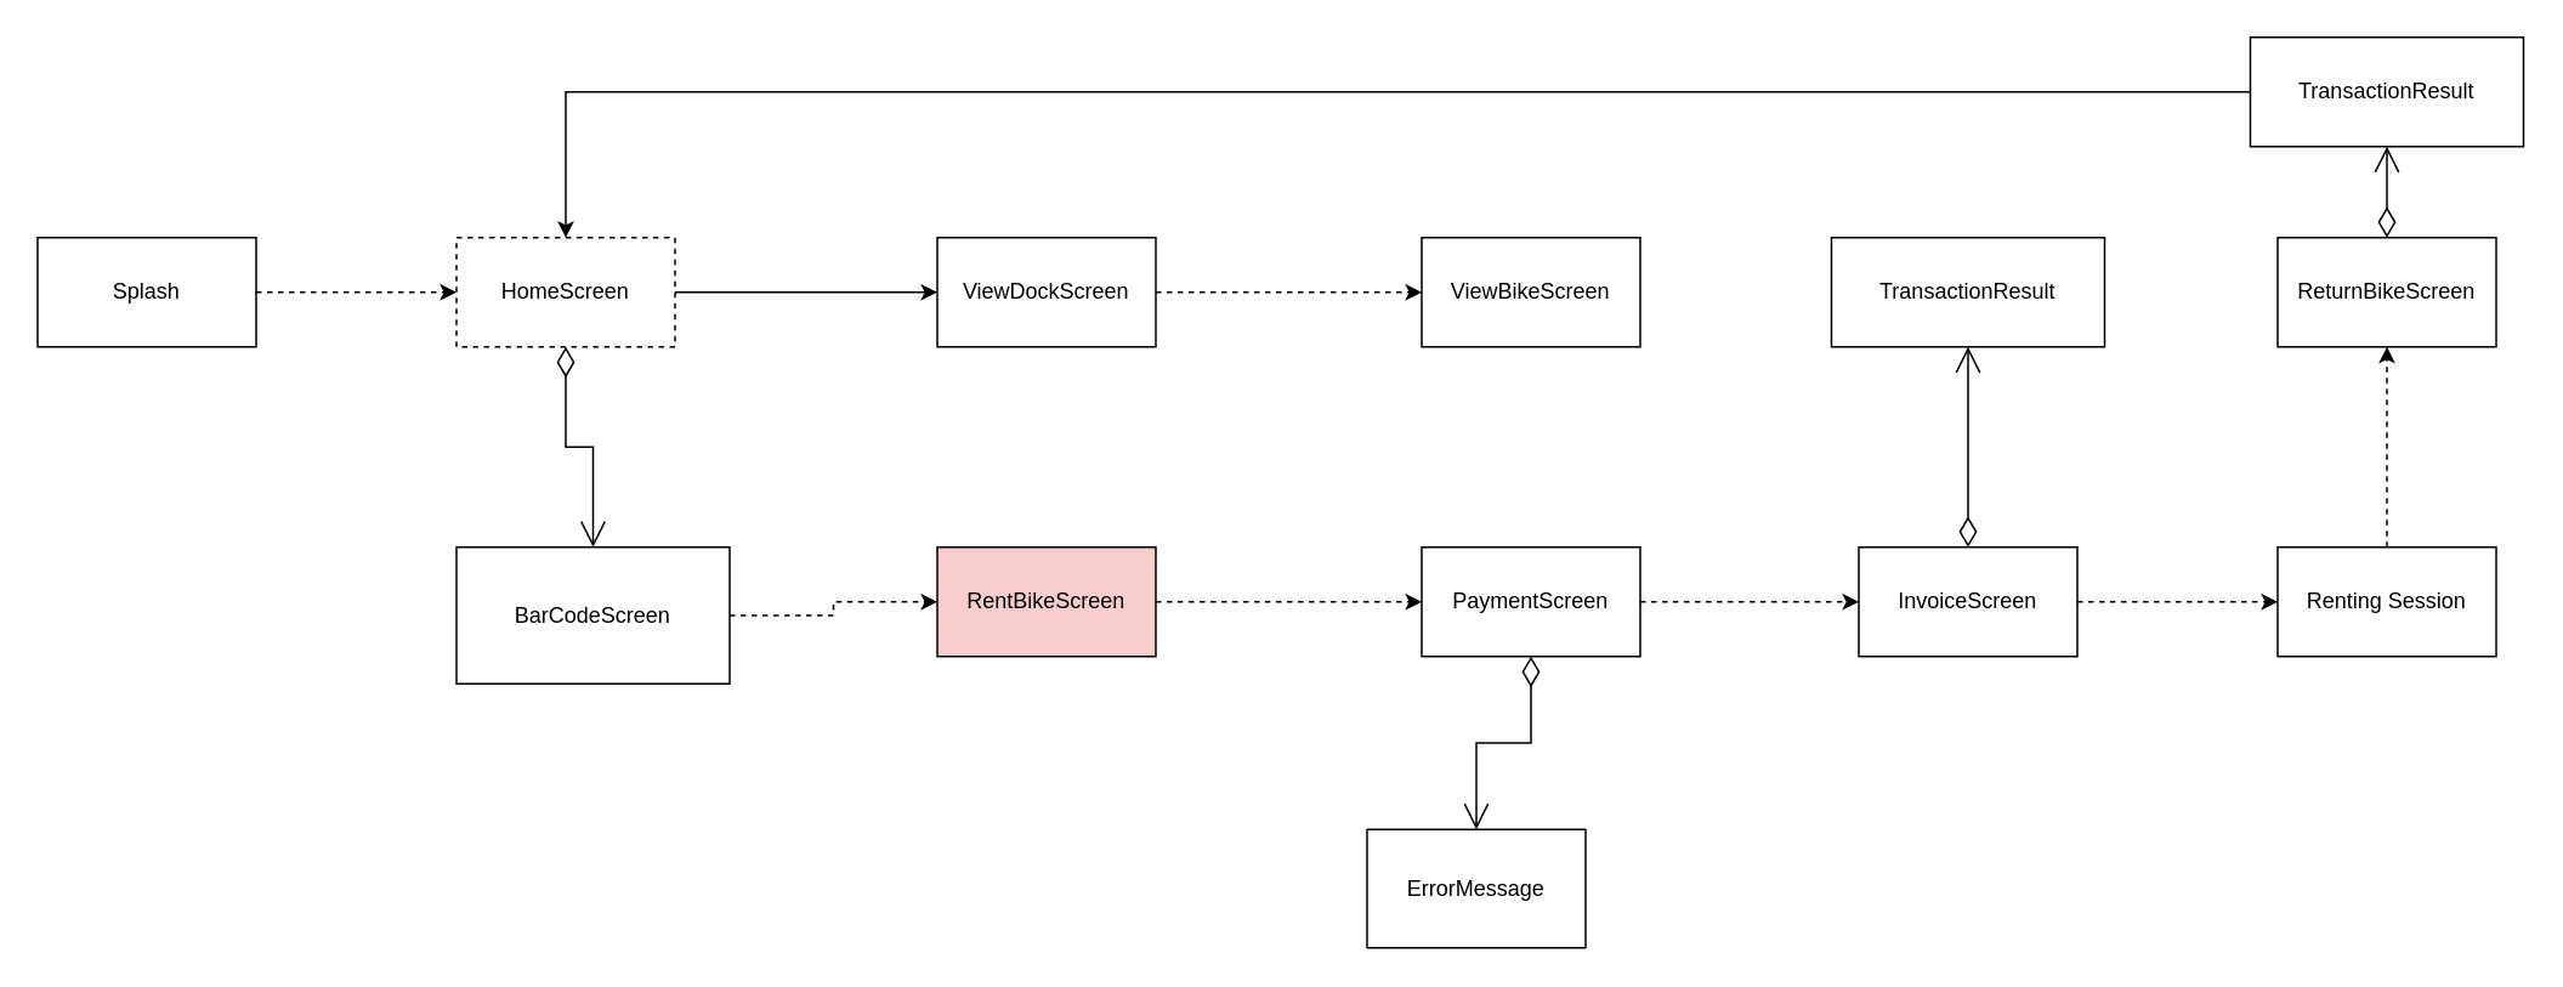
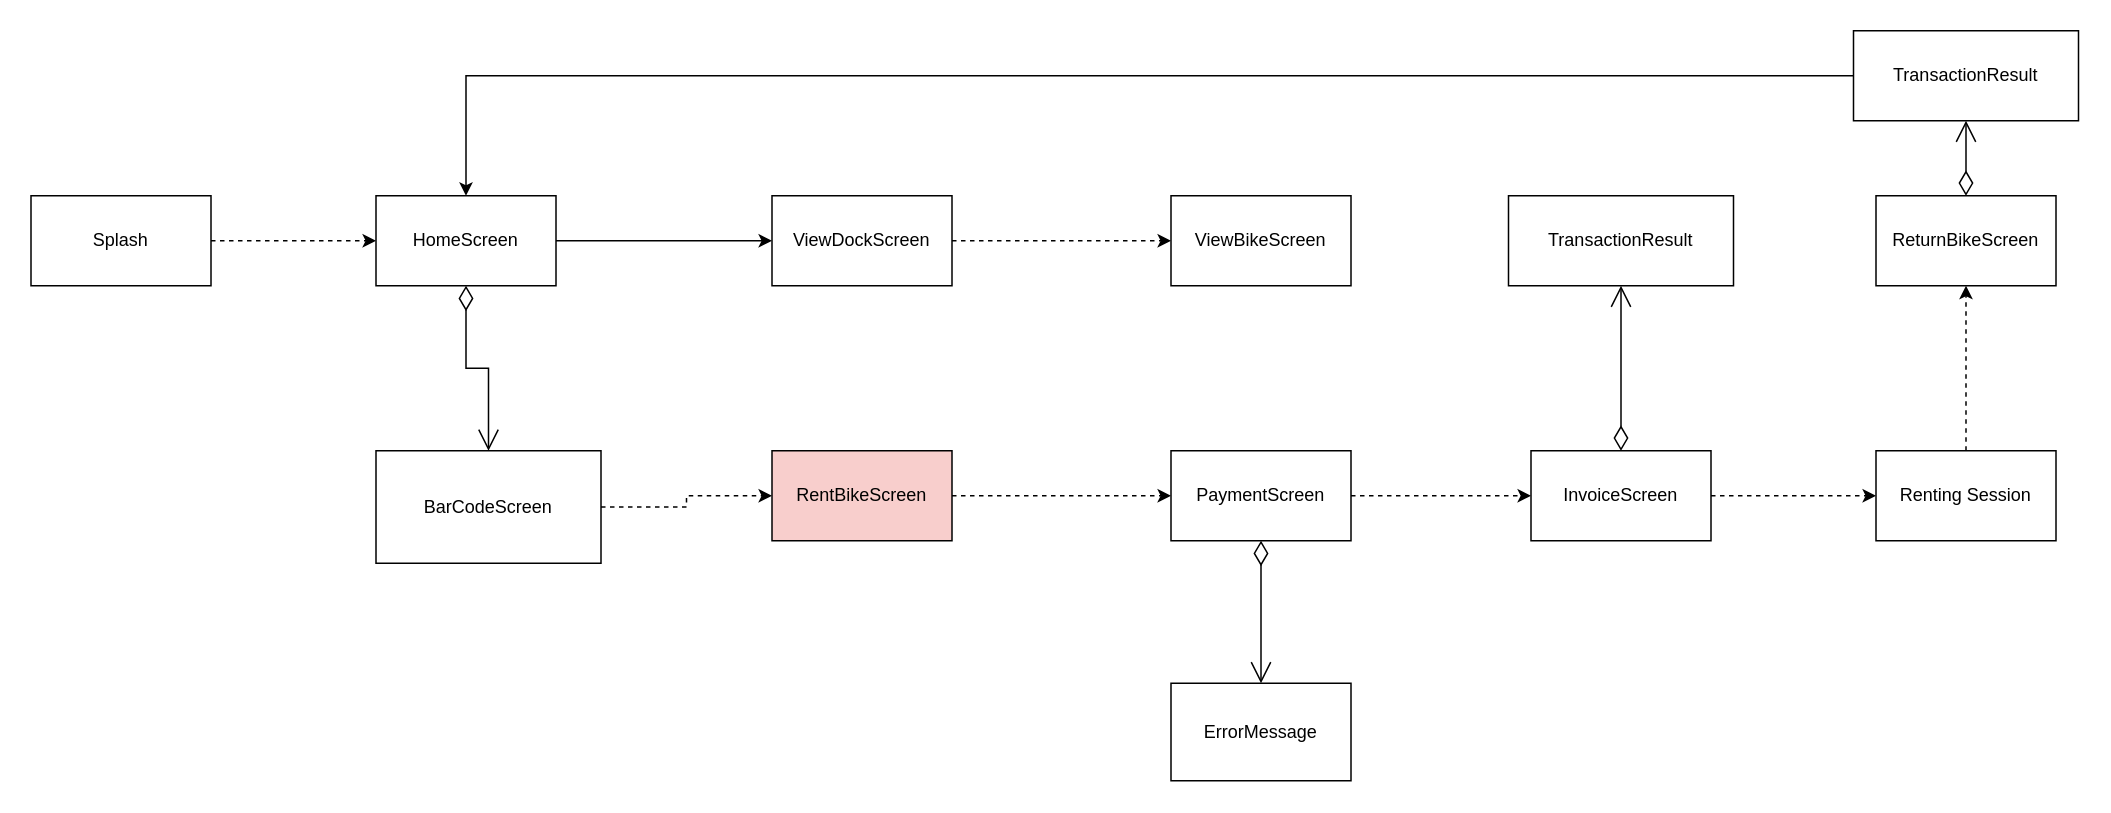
- <mxCell id="4" value="HomeScreen" style="rounded=0;whiteSpace=wrap;html=1;dashed=1;" parent="1" vertex="1"><mxGeometry x="250" y="130" width="120" height="60" as="geometry" /></mxCell>
+ <mxCell id="4" value="HomeScreen" style="rounded=0;whiteSpace=wrap;html=1;" parent="1" vertex="1"><mxGeometry x="250" y="130" width="120" height="60" as="geometry" /></mxCell>
- <mxCell id="23" value="ErrorMessage" style="rounded=0;whiteSpace=wrap;html=1;" vertex="1" parent="1"><mxGeometry x="750" y="455" width="120" height="65" as="geometry" /></mxCell>
+ <mxCell id="23" value="ErrorMessage" style="rounded=0;whiteSpace=wrap;html=1;" vertex="1" parent="1"><mxGeometry x="780" y="455" width="120" height="65" as="geometry" /></mxCell>
